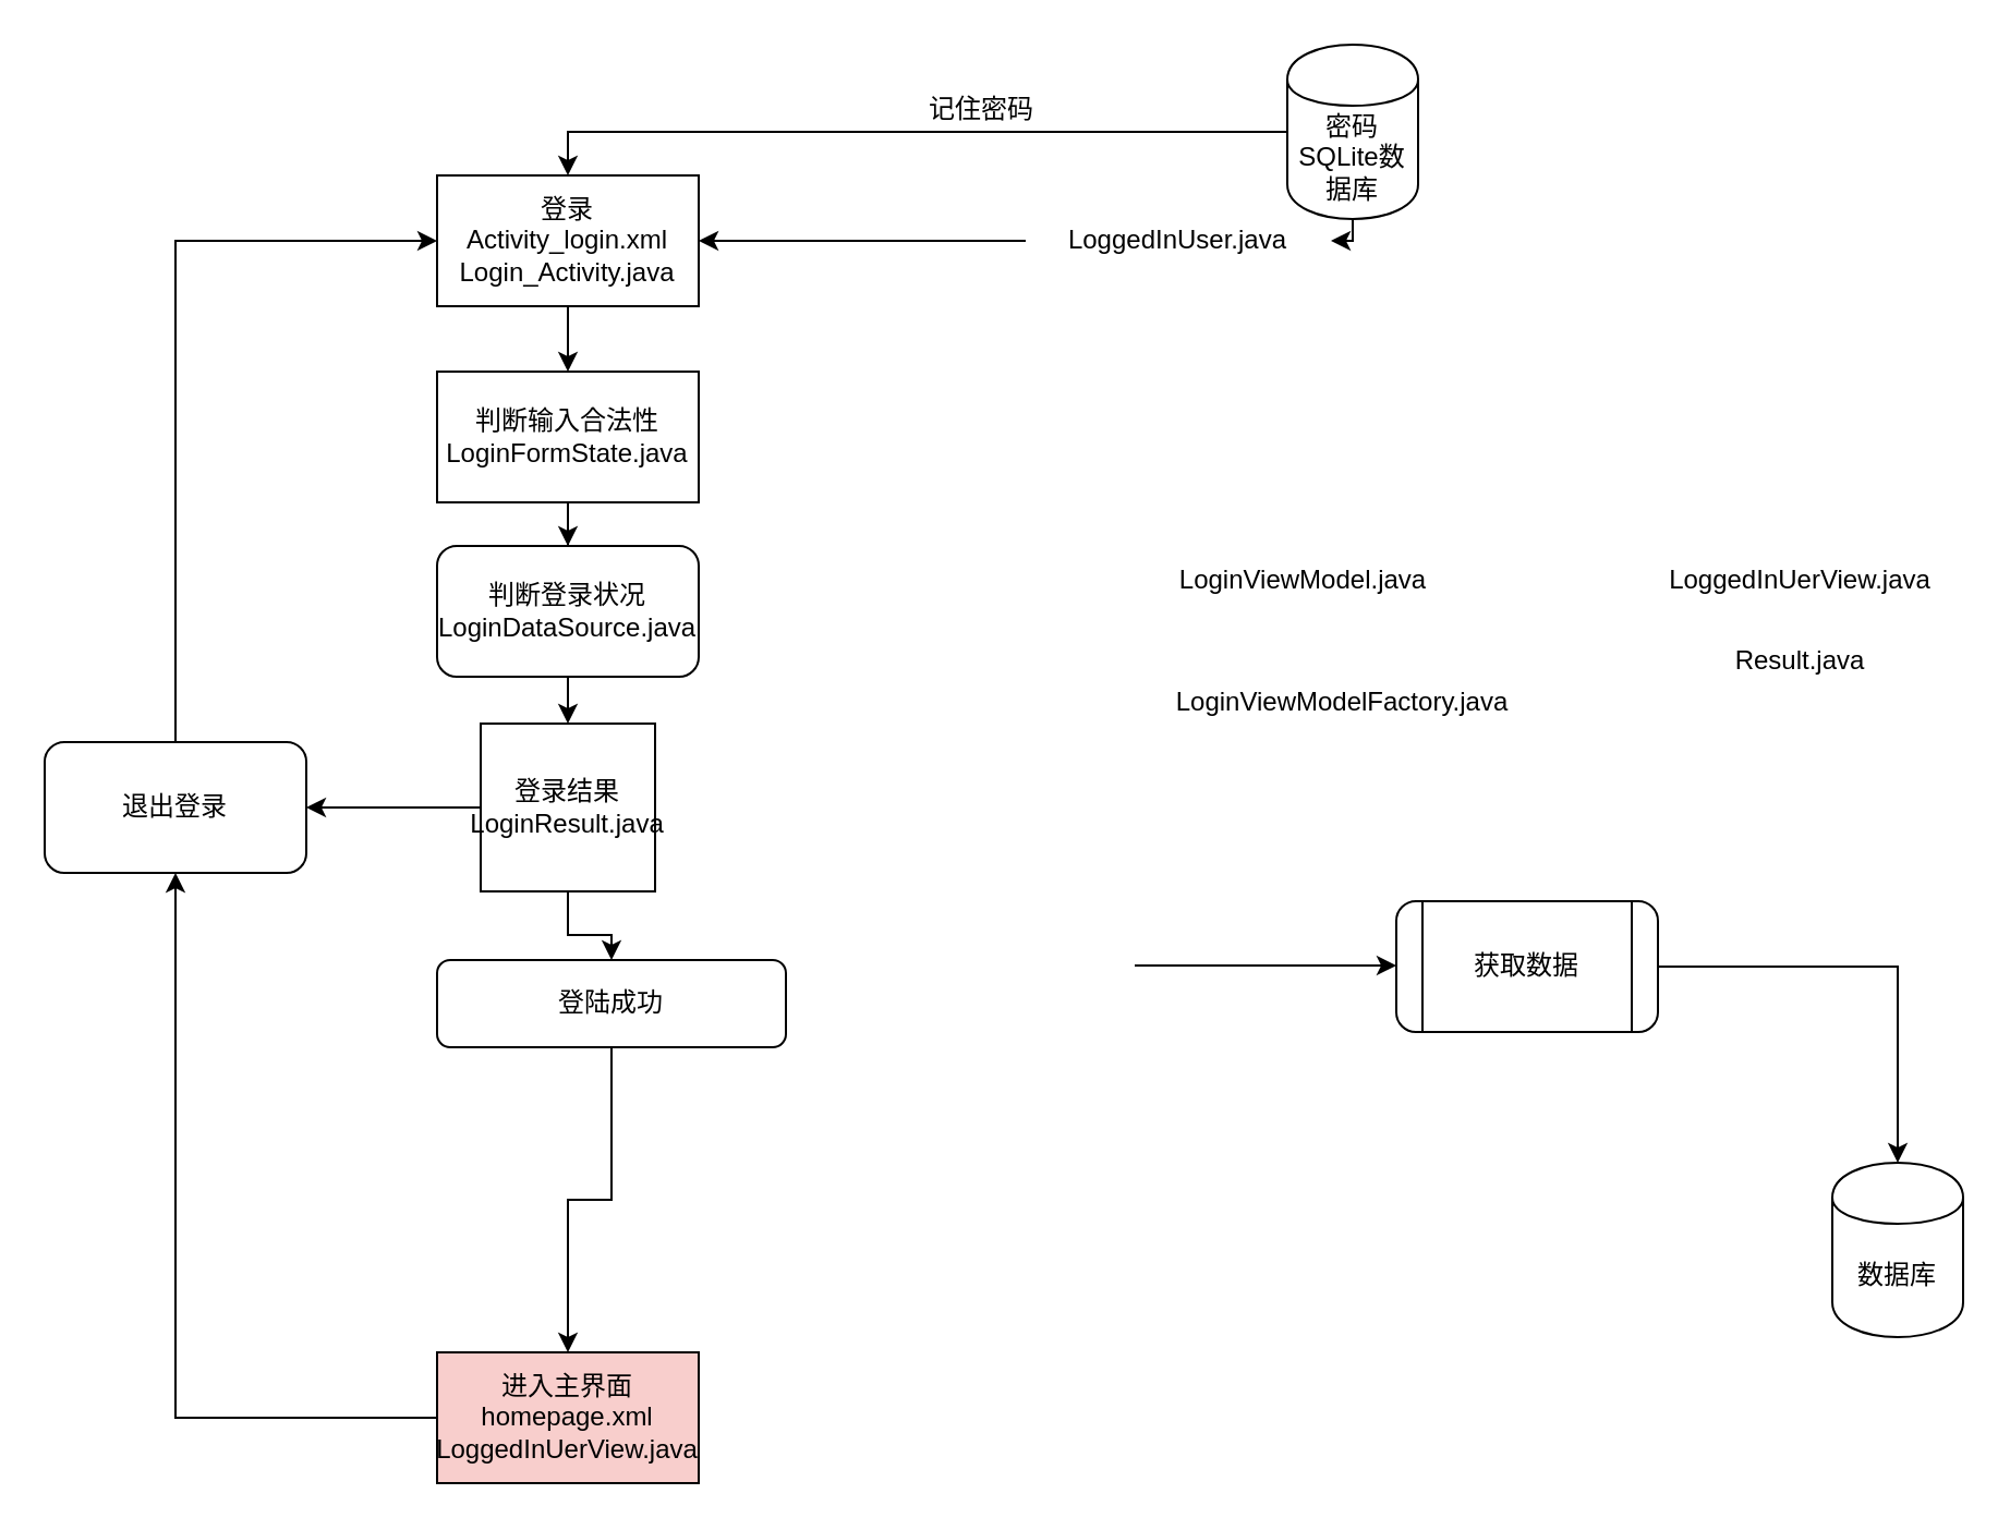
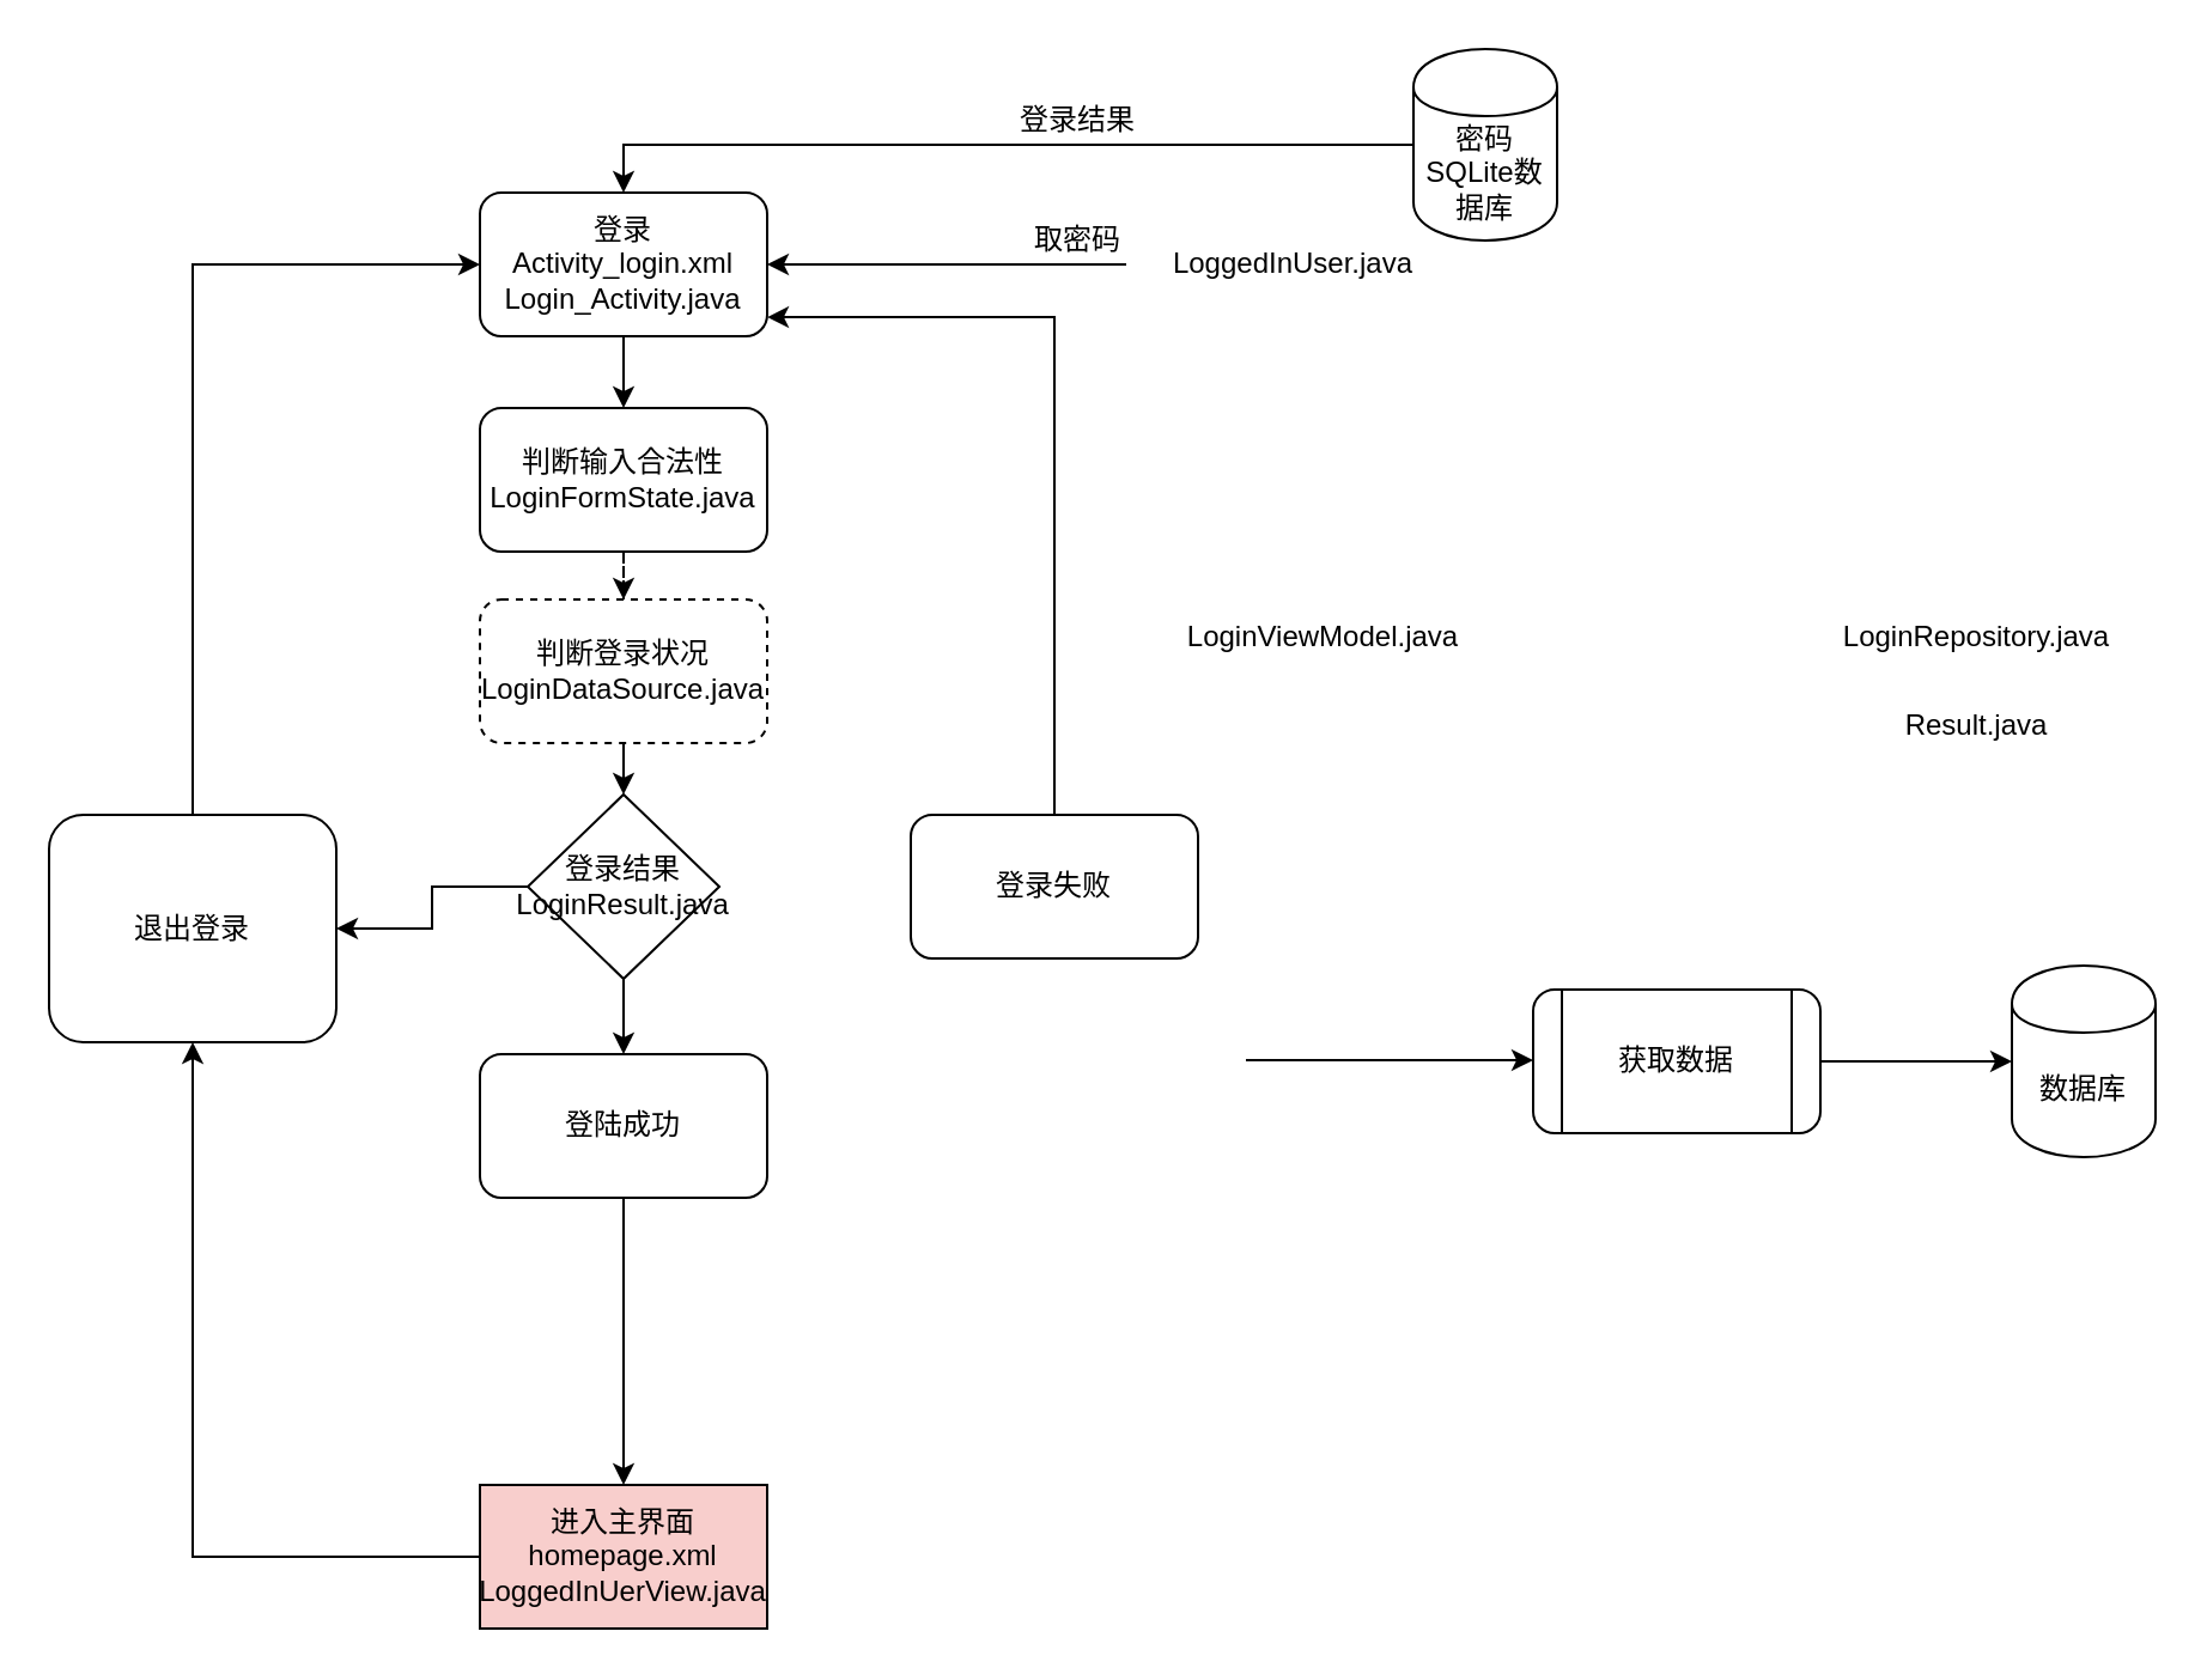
- <mxCell id="22" value="记住密码" style="text;html=1;strokeColor=none;fillColor=none;align=center;verticalAlign=middle;whiteSpace=wrap;rounded=0;" vertex="1" parent="1"><mxGeometry x="420" y="40" width="60" height="20" as="geometry" /></mxCell>
+ <mxCell id="22" value="登录结果" style="text;html=1;strokeColor=none;fillColor=none;align=center;verticalAlign=middle;whiteSpace=wrap;rounded=0;" vertex="1" parent="1"><mxGeometry x="420" y="40" width="60" height="20" as="geometry" /></mxCell>
+ <mxCell id="23" value="取密码" style="text;html=1;strokeColor=none;fillColor=none;align=center;verticalAlign=middle;whiteSpace=wrap;rounded=0;" vertex="1" parent="1"><mxGeometry x="430" y="90" width="40" height="20" as="geometry" /></mxCell>
- <mxCell id="25" style="edgeStyle=orthogonalEdgeStyle;rounded=0;orthogonalLoop=1;jettySize=auto;html=1;entryX=1;entryY=0.5;entryDx=0;entryDy=0;" edge="1" parent="1" source="21" target="24"><mxGeometry relative="1" as="geometry"><mxPoint x="620" y="100" as="sourcePoint" /><mxPoint x="320" y="110" as="targetPoint" /><Array as="points"><mxPoint x="620" y="110" /></Array></mxGeometry></mxCell>
- <mxCell id="10" value="&lt;span style=&quot;white-space: normal&quot;&gt;登录&lt;/span&gt;&lt;br style=&quot;white-space: normal&quot;&gt;&lt;span style=&quot;white-space: normal&quot;&gt;Activity_login.xml&lt;/span&gt;&lt;br style=&quot;white-space: normal&quot;&gt;&lt;span style=&quot;white-space: normal&quot;&gt;Login_Activity.java&lt;/span&gt;" style="rounded=0;whiteSpace=wrap;html=1;" parent="1" vertex="1"><mxGeometry x="200" y="80" width="120" height="60" as="geometry" /></mxCell>
+ <mxCell id="10" value="&lt;span style=&quot;white-space: normal&quot;&gt;登录&lt;/span&gt;&lt;br style=&quot;white-space: normal&quot;&gt;&lt;span style=&quot;white-space: normal&quot;&gt;Activity_login.xml&lt;/span&gt;&lt;br style=&quot;white-space: normal&quot;&gt;&lt;span style=&quot;white-space: normal&quot;&gt;Login_Activity.java&lt;/span&gt;" style="whiteSpace=wrap;html=1;rounded=1;" parent="1" vertex="1"><mxGeometry x="200" y="80" width="120" height="60" as="geometry" /></mxCell>
+ <mxCell id="5" style="edgeStyle=orthogonalEdgeStyle;rounded=0;orthogonalLoop=1;jettySize=auto;html=1;entryX=1;entryY=0.867;entryDx=0;entryDy=0;entryPerimeter=0;" edge="1" parent="1" source="6" target="10"><mxGeometry relative="1" as="geometry"><Array as="points"><mxPoint x="440" y="132" /></Array></mxGeometry></mxCell>
- <mxCell id="27" value="判断输入合法性&lt;br&gt;LoginFormState.java" style="whiteSpace=wrap;html=1;rounded=0;" vertex="1" parent="1"><mxGeometry x="200" y="170" width="120" height="60" as="geometry" /></mxCell>
+ <mxCell id="27" value="判断输入合法性&lt;br&gt;LoginFormState.java" style="rounded=1;whiteSpace=wrap;html=1;" vertex="1" parent="1"><mxGeometry x="200" y="170" width="120" height="60" as="geometry" /></mxCell>
- <mxCell id="26" value="" style="edgeStyle=orthogonalEdgeStyle;rounded=0;orthogonalLoop=1;jettySize=auto;html=1;" edge="1" parent="1" source="27" target="29"><mxGeometry relative="1" as="geometry" /></mxCell>
+ <mxCell id="26" value="" style="edgeStyle=orthogonalEdgeStyle;rounded=0;orthogonalLoop=1;jettySize=auto;html=1;dashed=1;" edge="1" parent="1" source="27" target="29"><mxGeometry relative="1" as="geometry" /></mxCell>
- <mxCell id="30" value="LoginViewModel.java" style="text;html=1;align=center;verticalAlign=middle;resizable=0;points=[];autosize=1;" vertex="1" parent="1"><mxGeometry x="532" y="256" width="130" height="20" as="geometry" /></mxCell>
+ <mxCell id="30" value="LoginViewModel.java" style="text;html=1;align=center;verticalAlign=middle;resizable=0;points=[];autosize=1;" vertex="1" parent="1"><mxGeometry x="487" y="256" width="130" height="20" as="geometry" /></mxCell>
- <mxCell id="31" value="LoggedInUerView.java" style="text;html=1;align=center;verticalAlign=middle;resizable=0;points=[];autosize=1;" vertex="1" parent="1"><mxGeometry x="760" y="256" width="130" height="20" as="geometry" /></mxCell>
+ <mxCell id="31" value="LoginRepository.java" style="text;html=1;align=center;verticalAlign=middle;resizable=0;points=[];autosize=1;" vertex="1" parent="1"><mxGeometry x="760" y="256" width="130" height="20" as="geometry" /></mxCell>
- <mxCell id="29" value="&lt;span style=&quot;white-space: normal&quot;&gt;判断登录状况&lt;/span&gt;&lt;br style=&quot;white-space: normal&quot;&gt;&lt;span style=&quot;white-space: normal&quot;&gt;LoginDataSource.java&lt;/span&gt;" style="rounded=1;whiteSpace=wrap;html=1;" vertex="1" parent="1"><mxGeometry x="200" y="250" width="120" height="60" as="geometry" /></mxCell>
+ <mxCell id="29" value="&lt;span style=&quot;white-space: normal&quot;&gt;判断登录状况&lt;/span&gt;&lt;br style=&quot;white-space: normal&quot;&gt;&lt;span style=&quot;white-space: normal&quot;&gt;LoginDataSource.java&lt;/span&gt;" style="rounded=1;whiteSpace=wrap;html=1;dashed=1;" vertex="1" parent="1"><mxGeometry x="200" y="250" width="120" height="60" as="geometry" /></mxCell>
- <mxCell id="32" value="LoginViewModelFactory.java" style="text;html=1;align=center;verticalAlign=middle;resizable=0;points=[];autosize=1;" vertex="1" parent="1"><mxGeometry x="530" y="311.5" width="170" height="20" as="geometry" /></mxCell>
- <mxCell id="14" value="退出登录" style="rounded=1;whiteSpace=wrap;html=1;" parent="1" vertex="1"><mxGeometry x="20" y="340" width="120" height="60" as="geometry" /></mxCell>
+ <mxCell id="14" value="退出登录" style="rounded=1;whiteSpace=wrap;html=1;" parent="1" vertex="1"><mxGeometry x="20" y="340" width="120" height="95" as="geometry" /></mxCell>
- <mxCell id="4" value="登录结果&lt;br&gt;LoginResult.java" style="whiteSpace=wrap;html=1;rounded=0;" parent="1" vertex="1"><mxGeometry x="220" y="331.5" width="80" height="77" as="geometry" /></mxCell>
+ <mxCell id="4" value="登录结果&lt;br&gt;LoginResult.java" style="rhombus;whiteSpace=wrap;html=1;" parent="1" vertex="1"><mxGeometry x="220" y="331.5" width="80" height="77" as="geometry" /></mxCell>
+ <mxCell id="6" value="登录失败" style="rounded=1;whiteSpace=wrap;html=1;" parent="1" vertex="1"><mxGeometry x="380" y="340" width="120" height="60" as="geometry" /></mxCell>
- <mxCell id="8" value="登陆成功" style="rounded=1;whiteSpace=wrap;html=1;" parent="1" vertex="1"><mxGeometry x="200" y="440" width="160" height="40" as="geometry" /></mxCell>
+ <mxCell id="8" value="登陆成功" style="rounded=1;whiteSpace=wrap;html=1;" parent="1" vertex="1"><mxGeometry x="200" y="440" width="120" height="60" as="geometry" /></mxCell>
- <mxCell id="18" value="数据库" style="shape=cylinder;whiteSpace=wrap;html=1;boundedLbl=1;backgroundOutline=1;rounded=1;" parent="1" vertex="1"><mxGeometry x="840" y="533" width="60" height="80" as="geometry" /></mxCell>
+ <mxCell id="18" value="数据库" style="shape=cylinder;whiteSpace=wrap;html=1;boundedLbl=1;backgroundOutline=1;rounded=1;" parent="1" vertex="1"><mxGeometry x="840" y="403" width="60" height="80" as="geometry" /></mxCell>
